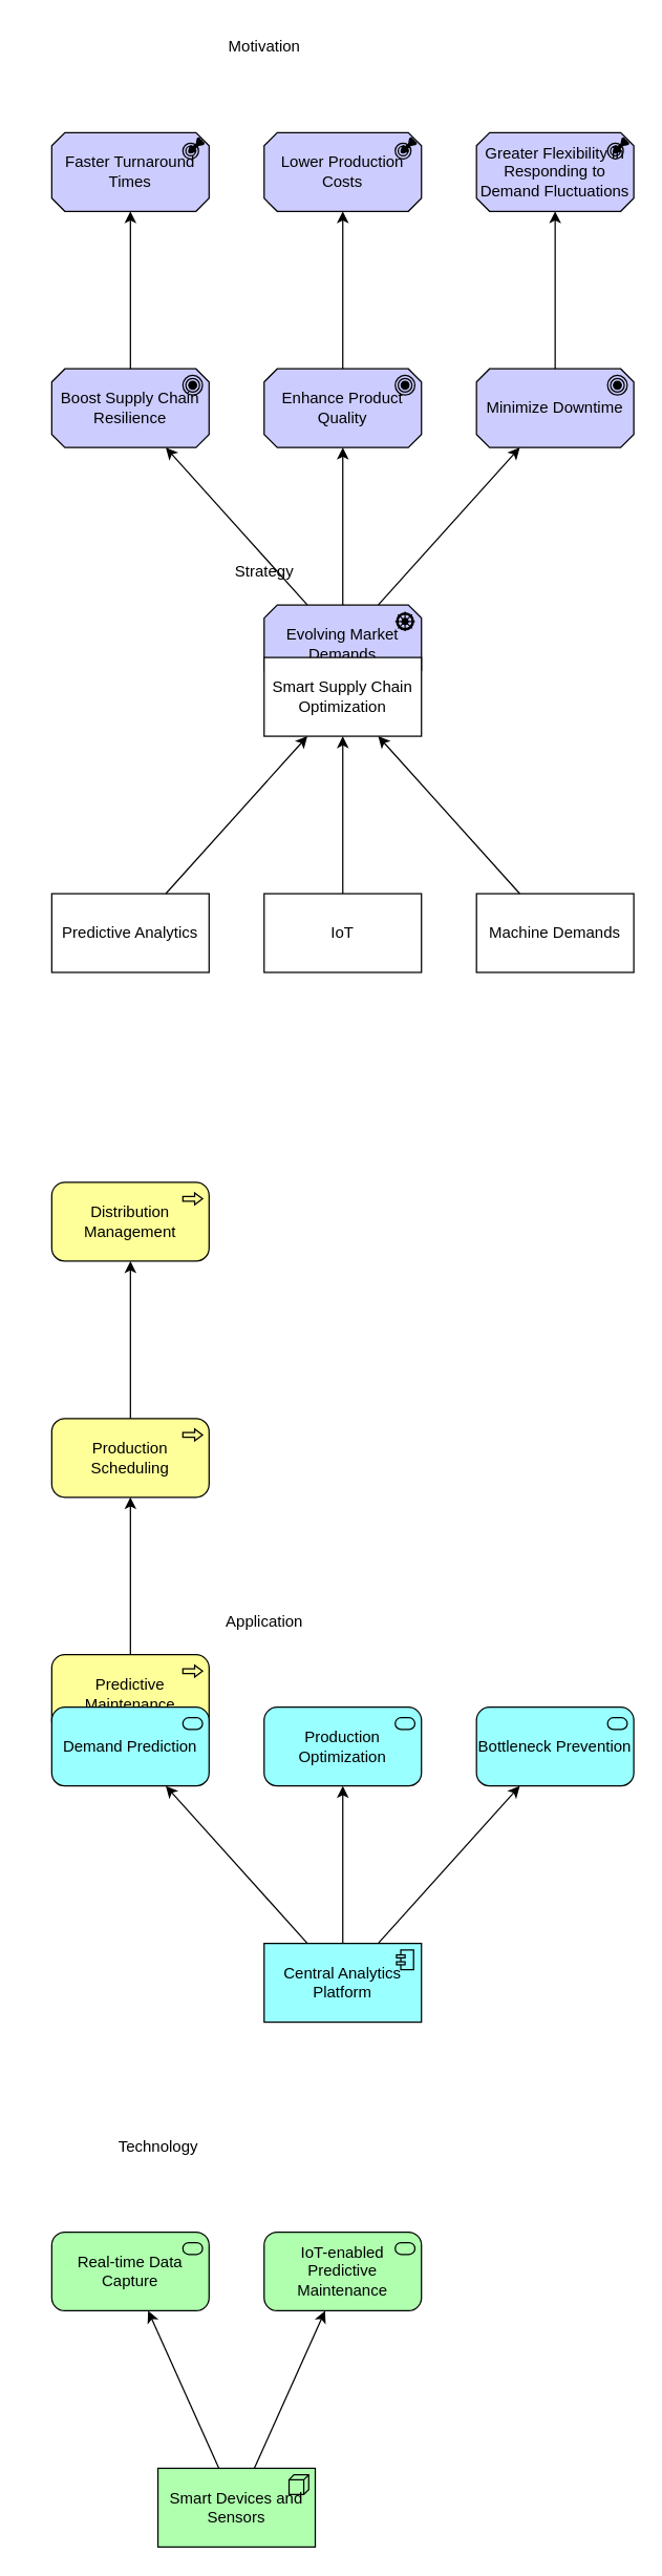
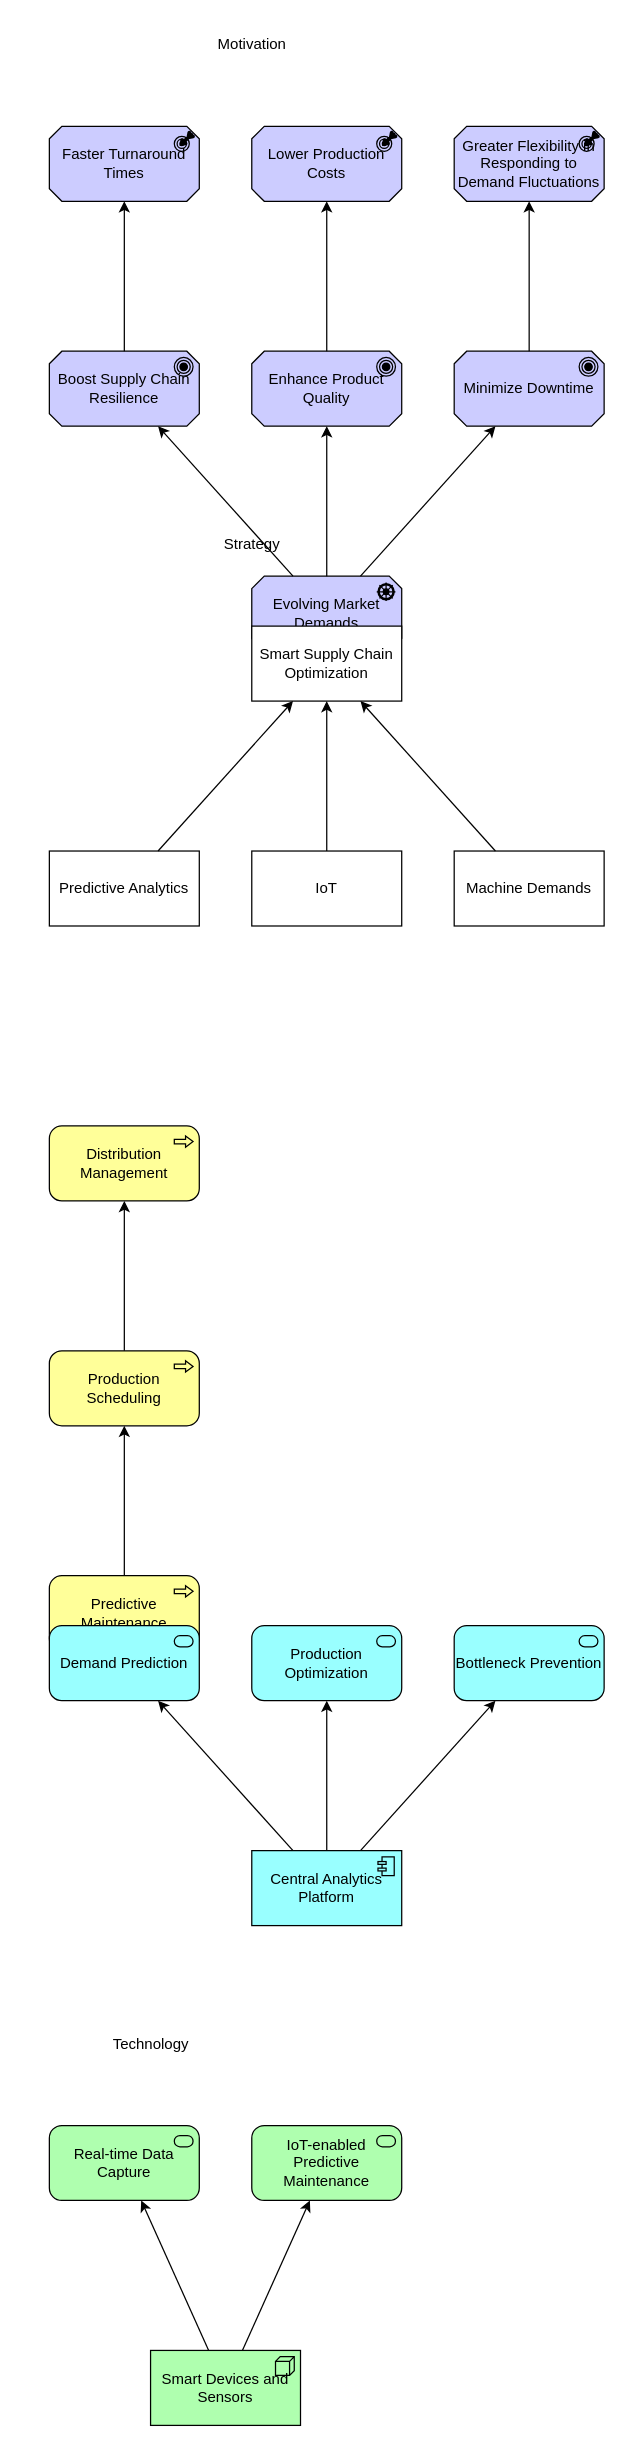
- <mxCell id="29" value="Application" style="text;html=1;align=center;verticalAlign=middle;resizable=0;points=[];" vertex="1" parent="1"><mxGeometry x="101" y="1220" width="200" height="30" as="geometry" /></mxCell>
